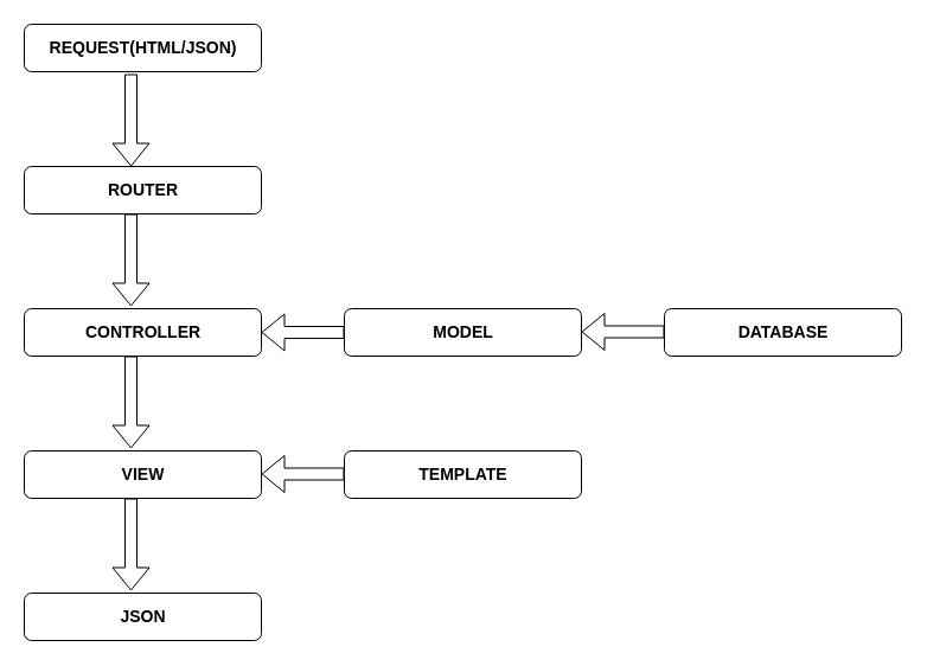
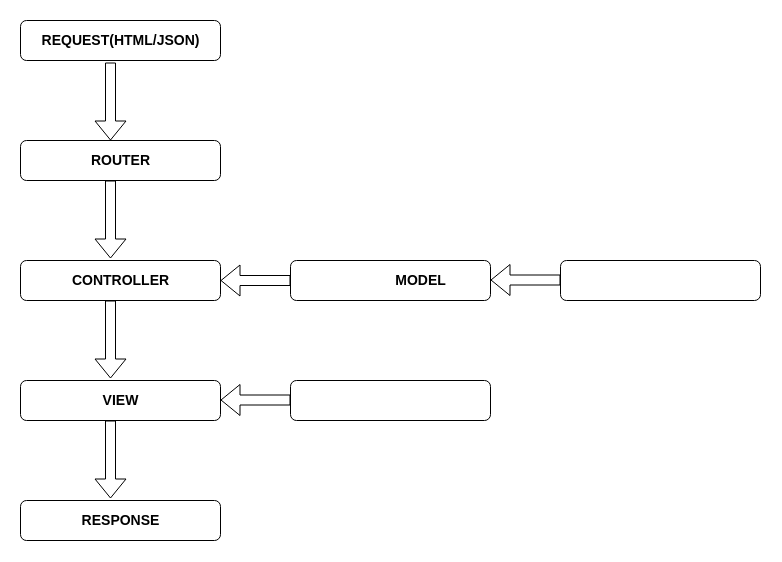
- <mxCell id="13" value="MODEL" style="text;html=1;resizable=0;autosize=1;align=center;verticalAlign=middle;points=[];fillColor=none;strokeColor=none;rounded=0;fontSize=14;fontStyle=1" vertex="1" parent="1"><mxGeometry x="355" y="270" width="70" height="20" as="geometry" /></mxCell>
+ <mxCell id="13" value="MODEL" style="text;html=1;resizable=0;autosize=1;align=center;verticalAlign=middle;points=[];fillColor=none;strokeColor=none;rounded=0;fontSize=14;fontStyle=1" vertex="1" parent="1"><mxGeometry x="385" y="270" width="70" height="20" as="geometry" /></mxCell>
- <mxCell id="15" value="DATABASE" style="text;html=1;resizable=0;autosize=1;align=center;verticalAlign=middle;points=[];fillColor=none;strokeColor=none;rounded=0;fontSize=14;fontStyle=1" vertex="1" parent="1"><mxGeometry x="615" y="270" width="90" height="20" as="geometry" /></mxCell>
- <mxCell id="17" value="TEMPLATE" style="text;html=1;resizable=0;autosize=1;align=center;verticalAlign=middle;points=[];fillColor=none;strokeColor=none;rounded=0;fontSize=14;fontStyle=1" vertex="1" parent="1"><mxGeometry x="345" y="390" width="90" height="20" as="geometry" /></mxCell>
- <mxCell id="11" value="JSON" style="text;html=1;resizable=0;autosize=1;align=center;verticalAlign=middle;points=[];fillColor=none;strokeColor=none;rounded=0;fontSize=14;fontStyle=1" vertex="1" parent="1"><mxGeometry x="75" y="510" width="90" height="20" as="geometry" /></mxCell>
+ <mxCell id="11" value="RESPONSE" style="text;html=1;resizable=0;autosize=1;align=center;verticalAlign=middle;points=[];fillColor=none;strokeColor=none;rounded=0;fontSize=14;fontStyle=1" vertex="1" parent="1"><mxGeometry x="75" y="510" width="90" height="20" as="geometry" /></mxCell>
